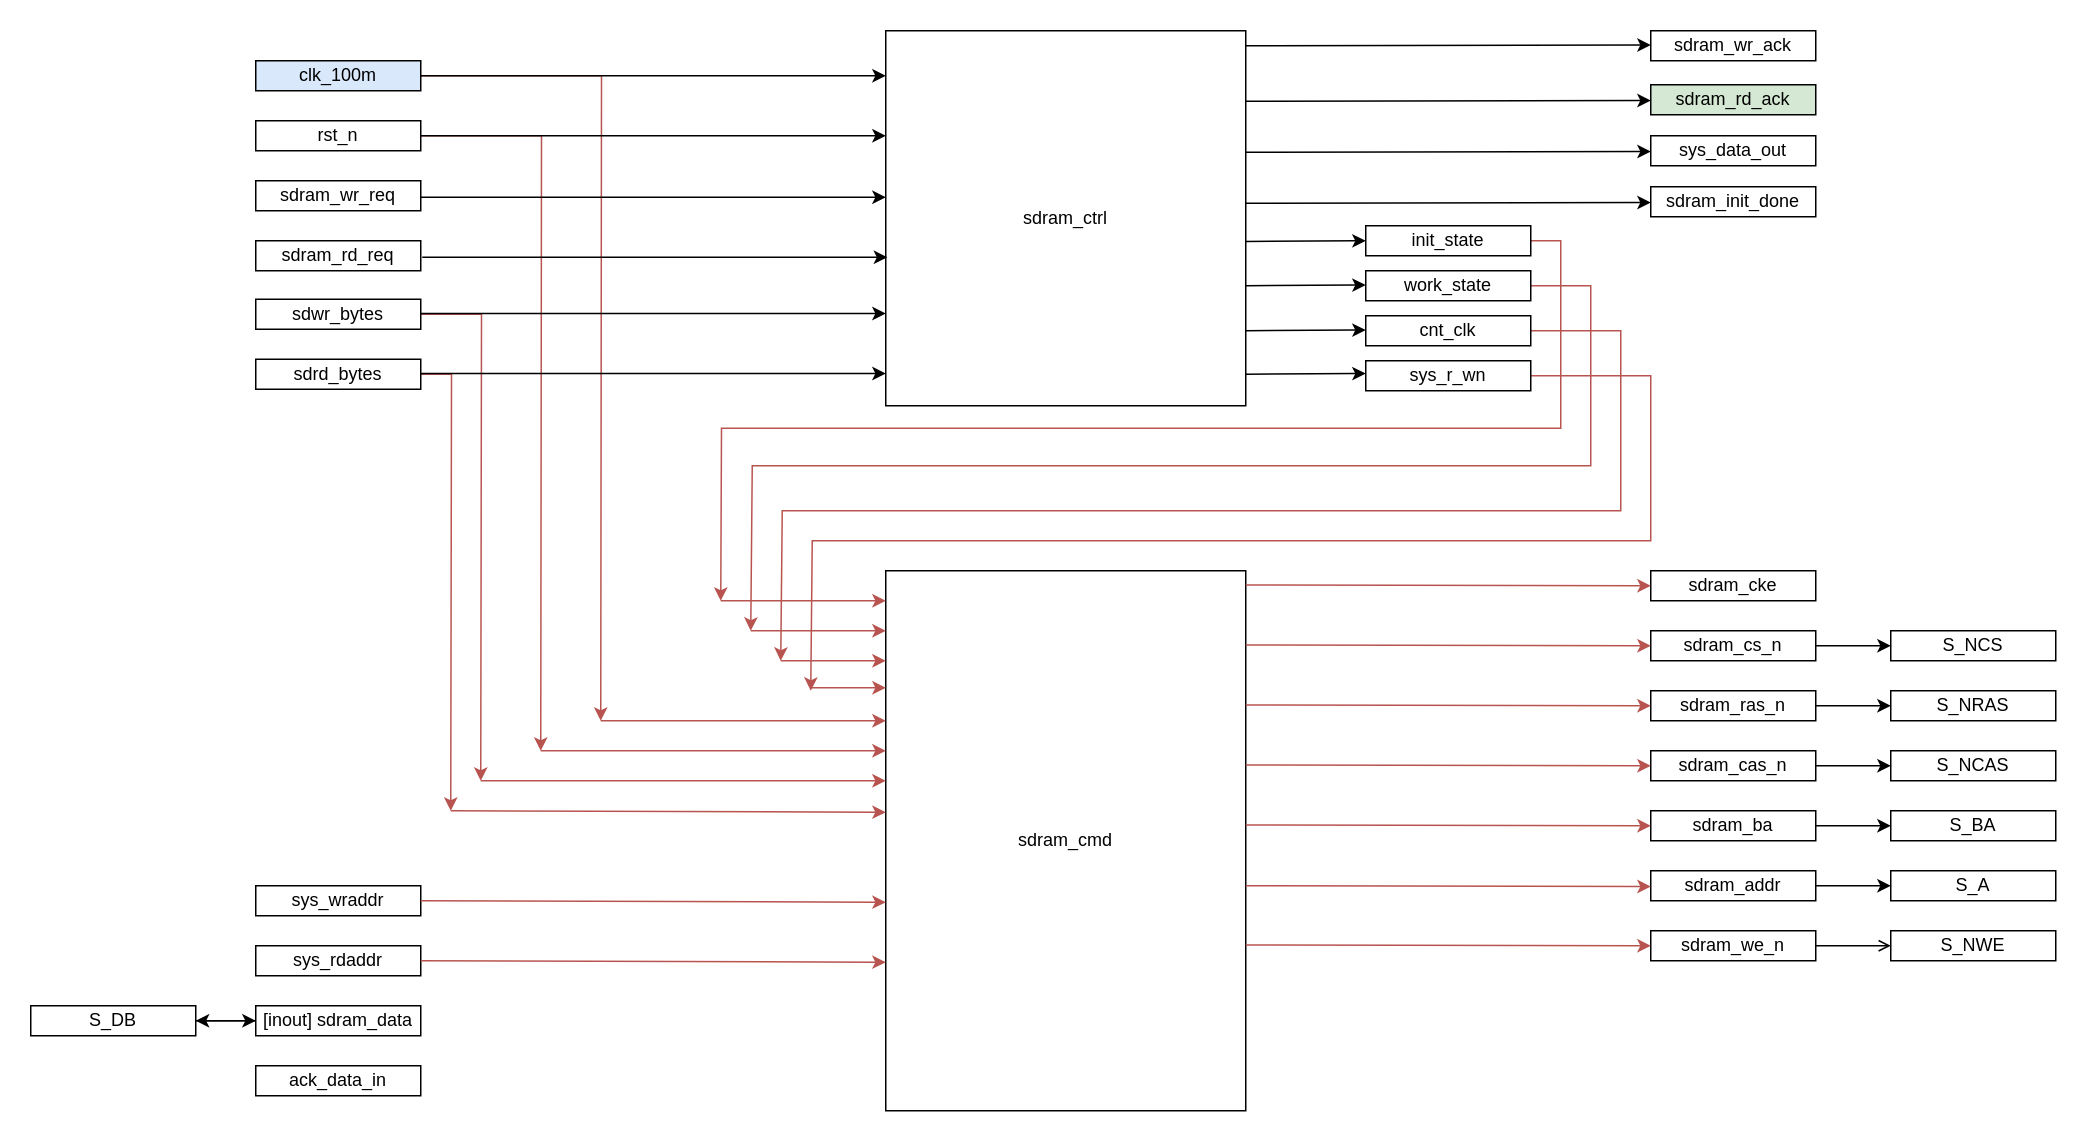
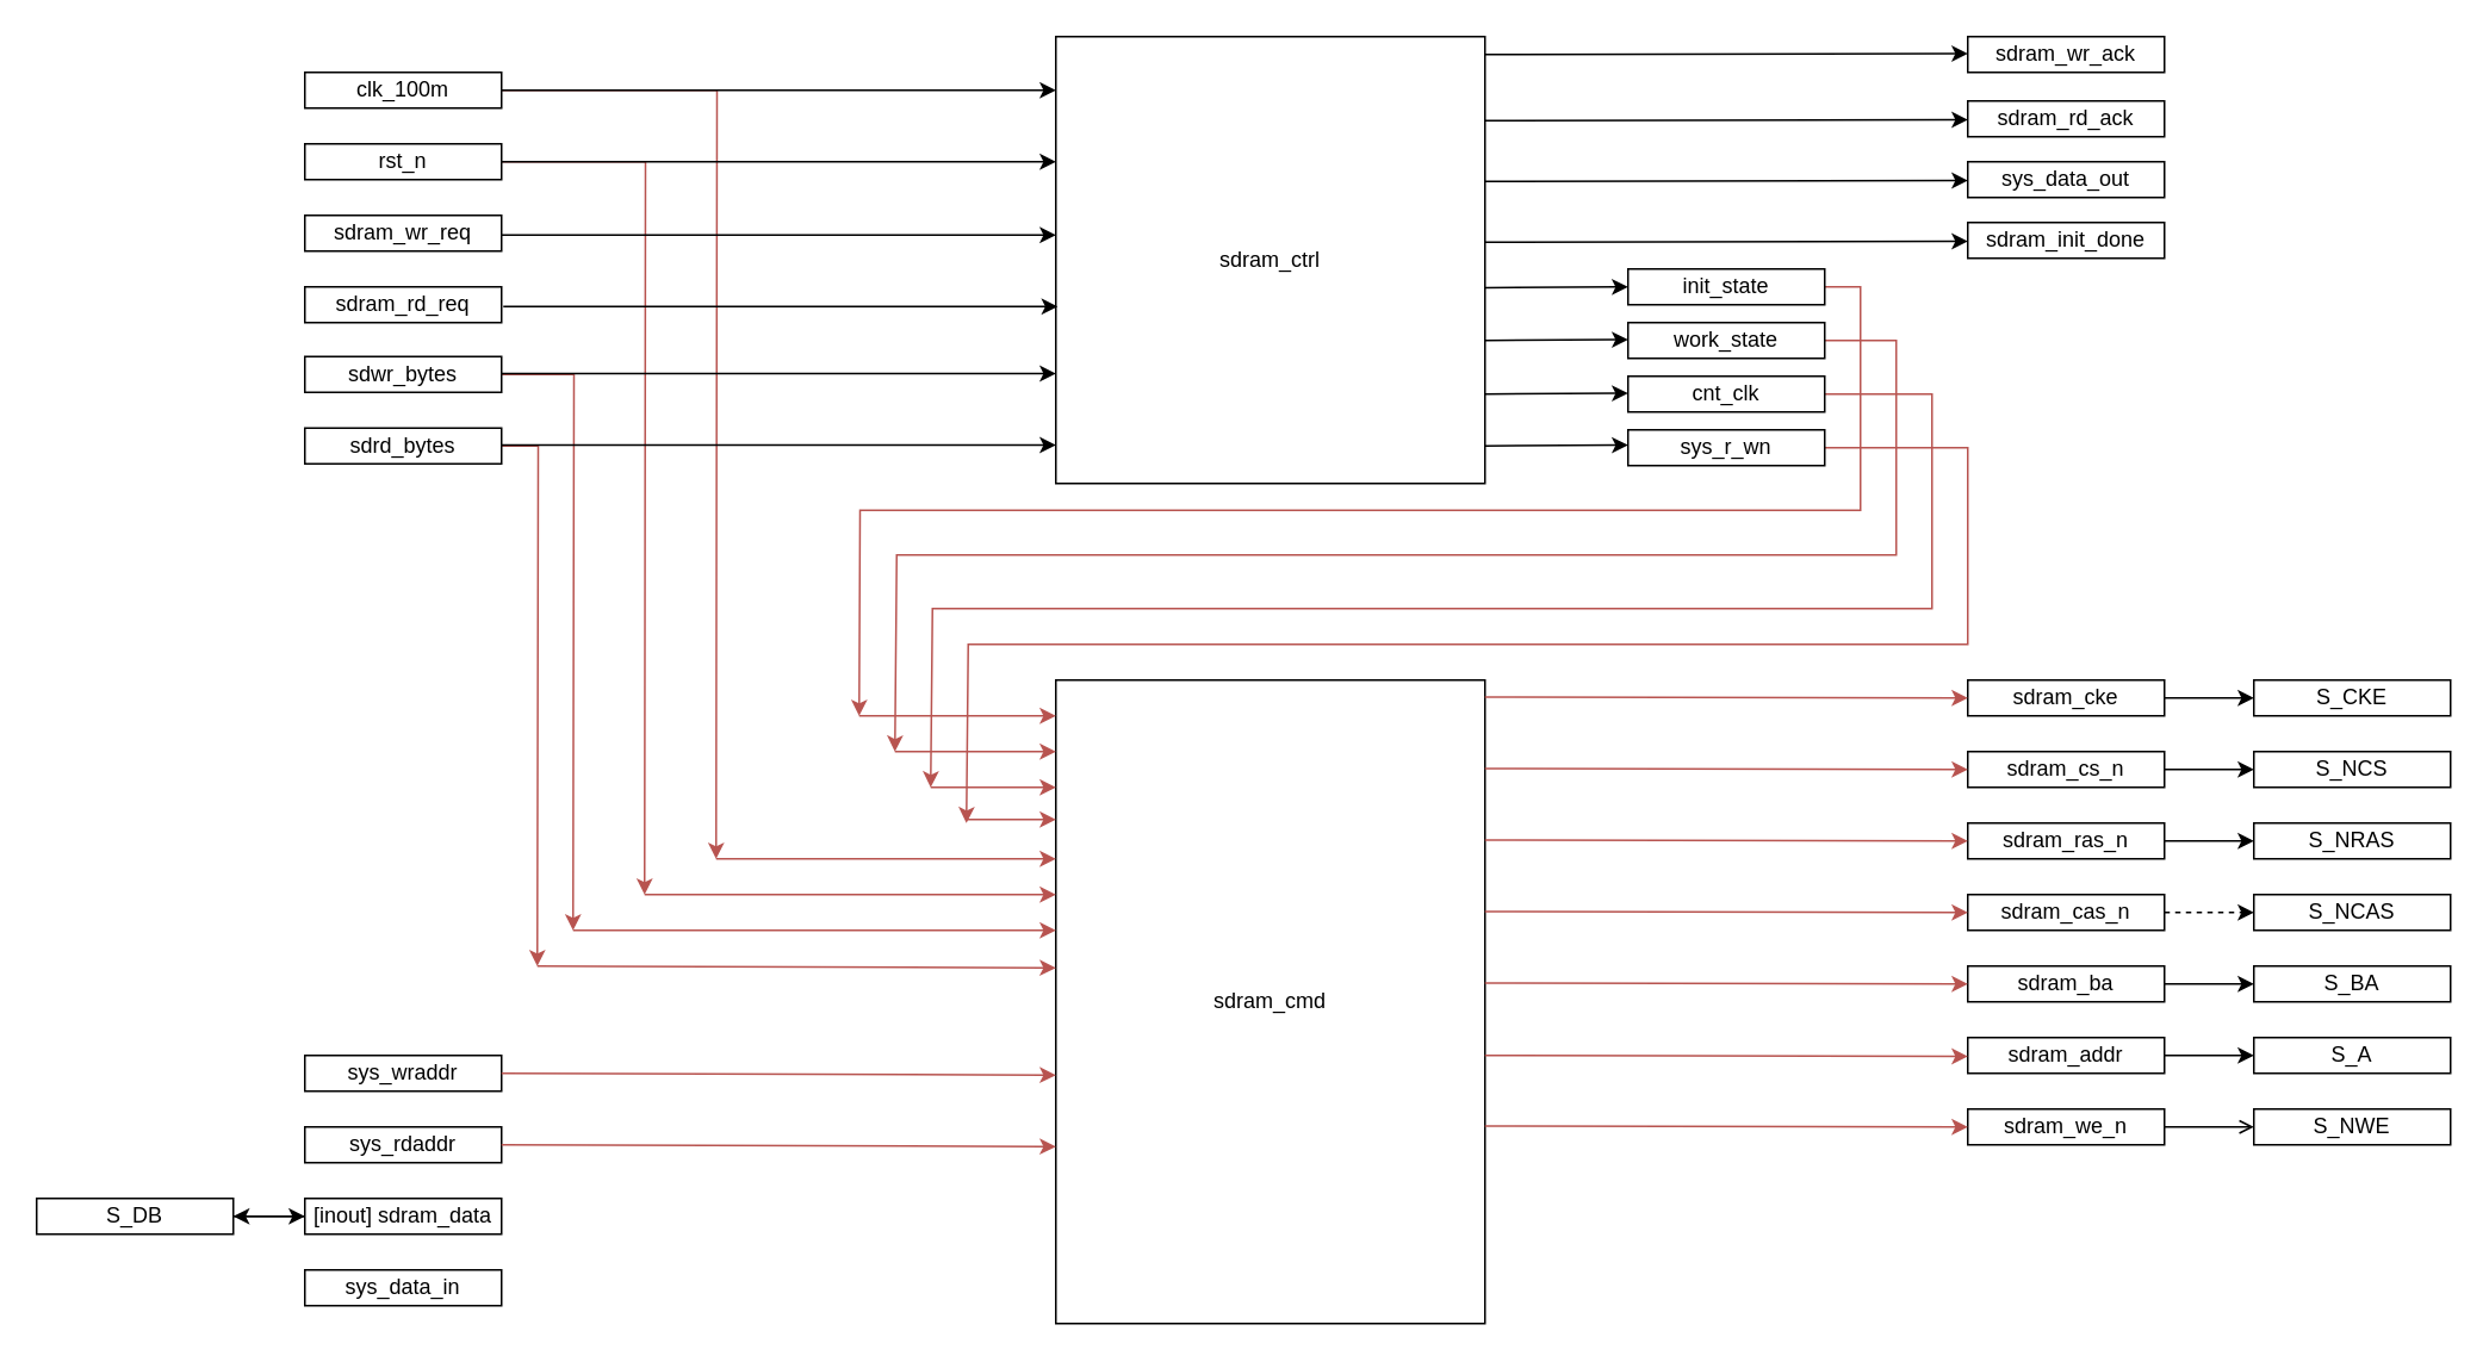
- <mxCell id="4" value="clk_100m" style="rounded=0;whiteSpace=wrap;html=1;fillColor=#dae8fc;" parent="1" vertex="1"><mxGeometry x="170" y="40" width="110" height="20" as="geometry" /></mxCell>
+ <mxCell id="4" value="clk_100m" style="rounded=0;whiteSpace=wrap;html=1;" parent="1" vertex="1"><mxGeometry x="170" y="40" width="110" height="20" as="geometry" /></mxCell>
- <mxCell id="18" value="sdram_rd_ack" style="rounded=0;whiteSpace=wrap;html=1;fillColor=#d5e8d4;" parent="1" vertex="1"><mxGeometry x="1100" y="56" width="110" height="20" as="geometry" /></mxCell>
+ <mxCell id="18" value="sdram_rd_ack" style="rounded=0;whiteSpace=wrap;html=1;" parent="1" vertex="1"><mxGeometry x="1100" y="56" width="110" height="20" as="geometry" /></mxCell>
+ <mxCell id="21" style="edgeStyle=orthogonalEdgeStyle;rounded=0;orthogonalLoop=1;jettySize=auto;html=1;exitX=1;exitY=0.5;exitDx=0;exitDy=0;entryX=0;entryY=0.5;entryDx=0;entryDy=0;" edge="1" parent="1" source="22" target="54"><mxGeometry relative="1" as="geometry" /></mxCell>
+ <mxCell id="54" value="S_CKE" style="rounded=0;whiteSpace=wrap;html=1;" vertex="1" parent="1"><mxGeometry x="1260" y="380" width="110" height="20" as="geometry" /></mxCell>
- <mxCell id="27" style="edgeStyle=orthogonalEdgeStyle;rounded=0;orthogonalLoop=1;jettySize=auto;html=1;exitX=1;exitY=0.5;exitDx=0;exitDy=0;entryX=0;entryY=0.5;entryDx=0;entryDy=0;" edge="1" parent="1" source="28" target="50"><mxGeometry relative="1" as="geometry" /></mxCell>
+ <mxCell id="27" style="edgeStyle=orthogonalEdgeStyle;rounded=0;orthogonalLoop=1;jettySize=auto;html=1;exitX=1;exitY=0.5;exitDx=0;exitDy=0;entryX=0;entryY=0.5;entryDx=0;entryDy=0;dashed=1;" edge="1" parent="1" source="28" target="50"><mxGeometry relative="1" as="geometry" /></mxCell>
- <mxCell id="33" value="ack_data_in" style="rounded=0;whiteSpace=wrap;html=1;" parent="1" vertex="1"><mxGeometry x="170" y="710" width="110" height="20" as="geometry" /></mxCell>
+ <mxCell id="33" value="sys_data_in" style="rounded=0;whiteSpace=wrap;html=1;" parent="1" vertex="1"><mxGeometry x="170" y="710" width="110" height="20" as="geometry" /></mxCell>
